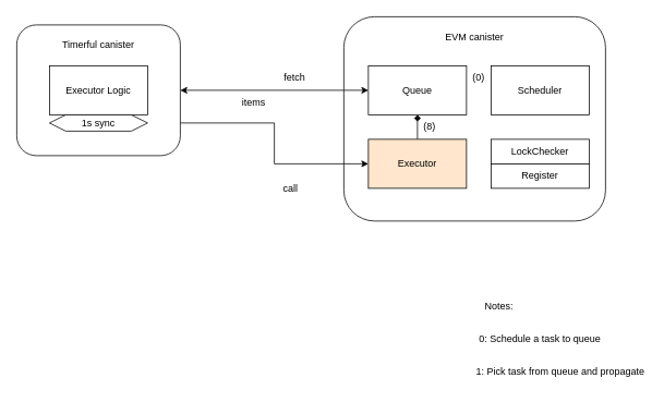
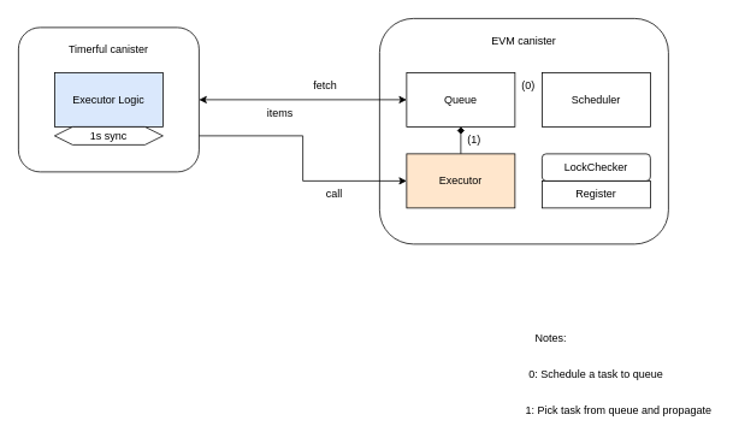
- <mxCell id="5" value="Executor Logic" style="rounded=0;whiteSpace=wrap;html=1;" vertex="1" parent="1"><mxGeometry x="60" y="80" width="120" height="60" as="geometry" /></mxCell>
+ <mxCell id="5" value="Executor Logic" style="rounded=0;whiteSpace=wrap;html=1;fillColor=#dae8fc;" vertex="1" parent="1"><mxGeometry x="60" y="80" width="120" height="60" as="geometry" /></mxCell>
- <mxCell id="20" value="(8)" style="text;html=1;strokeColor=none;fillColor=none;align=center;verticalAlign=middle;whiteSpace=wrap;rounded=0;" vertex="1" parent="1"><mxGeometry x="510" y="140" width="30" height="30" as="geometry" /></mxCell>
+ <mxCell id="20" value="(1)" style="text;html=1;strokeColor=none;fillColor=none;align=center;verticalAlign=middle;whiteSpace=wrap;rounded=0;" vertex="1" parent="1"><mxGeometry x="510" y="140" width="30" height="30" as="geometry" /></mxCell>
- <mxCell id="15" value="LockChecker" style="rounded=0;whiteSpace=wrap;html=1;" vertex="1" parent="1"><mxGeometry x="600" y="170" width="120" height="30" as="geometry" /></mxCell>
+ <mxCell id="15" value="LockChecker" style="whiteSpace=wrap;html=1;rounded=1;" vertex="1" parent="1"><mxGeometry x="600" y="170" width="120" height="30" as="geometry" /></mxCell>
- <mxCell id="13" value="call" style="text;html=1;strokeColor=none;fillColor=none;align=center;verticalAlign=middle;whiteSpace=wrap;rounded=0;" vertex="1" parent="1"><mxGeometry x="325" y="215" width="60" height="30" as="geometry" /></mxCell>
+ <mxCell id="13" value="call" style="text;html=1;strokeColor=none;fillColor=none;align=center;verticalAlign=middle;whiteSpace=wrap;rounded=0;" vertex="1" parent="1"><mxGeometry x="340" y="200" width="60" height="30" as="geometry" /></mxCell>
